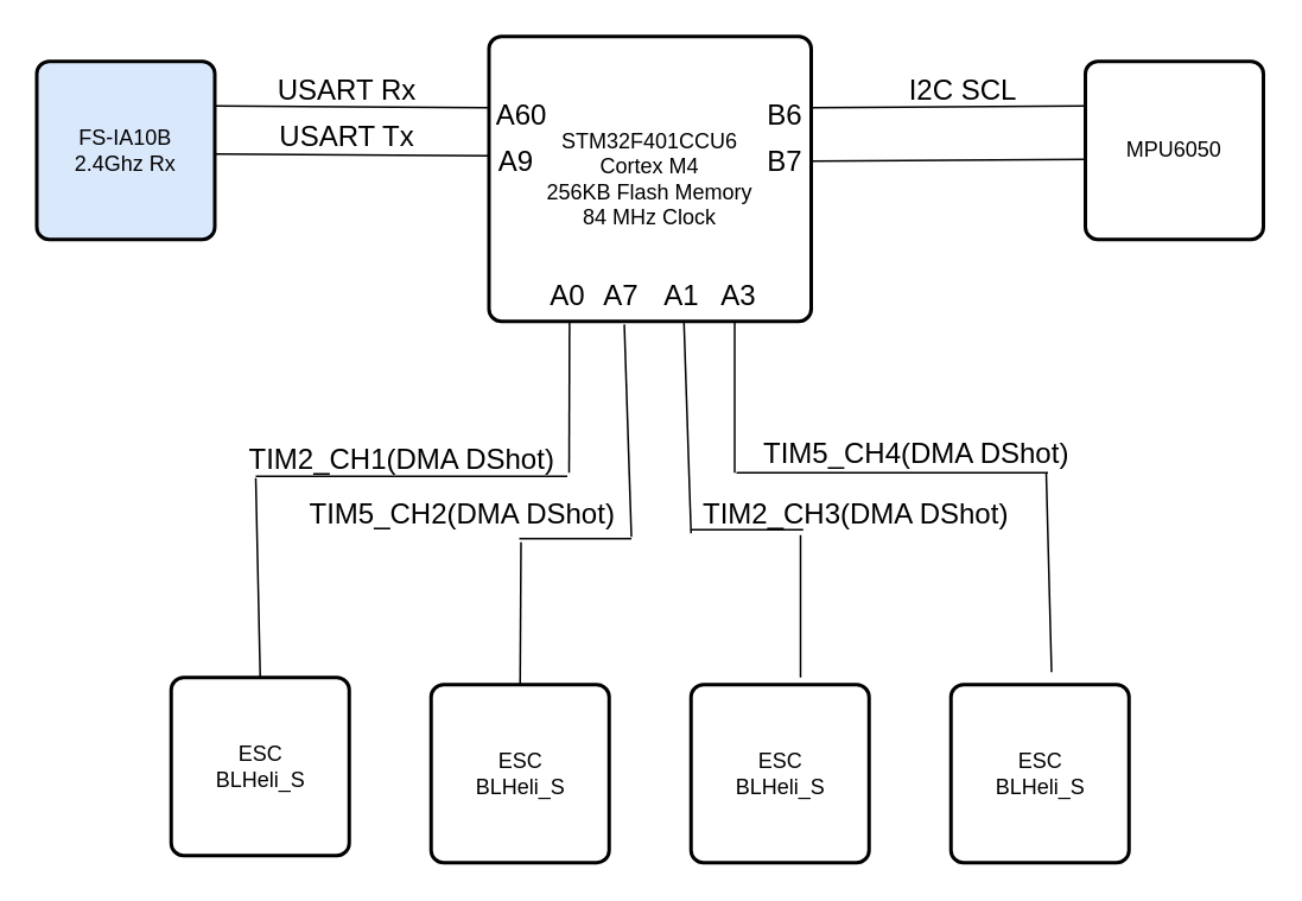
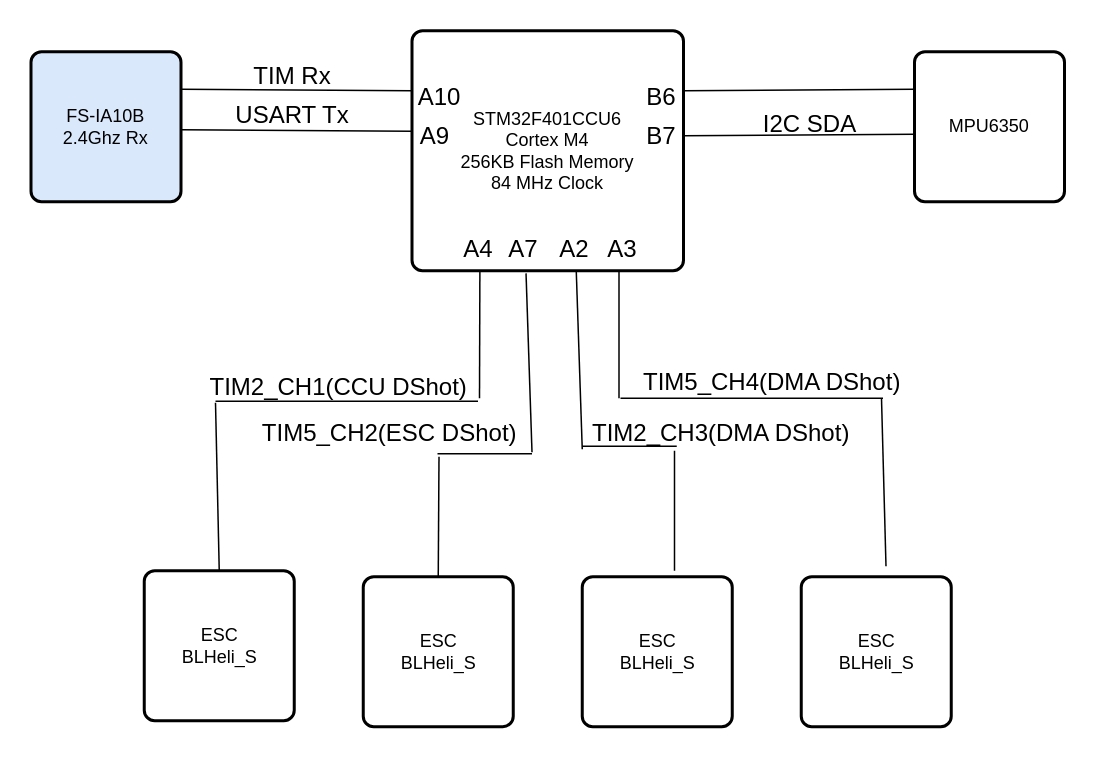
- <mxCell id="34" value="I2C SCL" style="text;html=1;align=center;verticalAlign=middle;resizable=0;points=[];autosize=1;strokeColor=none;fillColor=none;fontSize=16;" vertex="1" parent="1"><mxGeometry x="501" y="34" width="78" height="31" as="geometry" /></mxCell>
- <mxCell id="35" value="USART Rx" style="text;html=1;align=center;verticalAlign=middle;resizable=0;points=[];autosize=1;strokeColor=none;fillColor=none;fontSize=16;" vertex="1" parent="1"><mxGeometry x="145.5" y="34" width="96" height="31" as="geometry" /></mxCell>
+ <mxCell id="35" value="TIM Rx" style="text;html=1;align=center;verticalAlign=middle;resizable=0;points=[];autosize=1;strokeColor=none;fillColor=none;fontSize=16;" vertex="1" parent="1"><mxGeometry x="145.5" y="34" width="96" height="31" as="geometry" /></mxCell>
- <mxCell id="27" value="A60" style="text;html=1;align=center;verticalAlign=middle;resizable=0;points=[];autosize=1;strokeColor=none;fillColor=none;fontSize=16;" vertex="1" parent="1"><mxGeometry x="268.5" y="48" width="46" height="31" as="geometry" /></mxCell>
+ <mxCell id="27" value="A10" style="text;html=1;align=center;verticalAlign=middle;resizable=0;points=[];autosize=1;strokeColor=none;fillColor=none;fontSize=16;" vertex="1" parent="1"><mxGeometry x="268.5" y="48" width="46" height="31" as="geometry" /></mxCell>
+ <mxCell id="33" value="I2C SDA" style="text;html=1;align=center;verticalAlign=middle;resizable=0;points=[];autosize=1;strokeColor=none;fillColor=none;fontSize=16;" vertex="1" parent="1"><mxGeometry x="499" y="66" width="80" height="31" as="geometry" /></mxCell>
- <mxCell id="3" value="MPU6050" style="rounded=1;whiteSpace=wrap;html=1;absoluteArcSize=1;arcSize=14;strokeWidth=2;" vertex="1" parent="1"><mxGeometry x="609" y="34" width="100" height="100" as="geometry" /></mxCell>
+ <mxCell id="3" value="MPU6350" style="rounded=1;whiteSpace=wrap;html=1;absoluteArcSize=1;arcSize=14;strokeWidth=2;" vertex="1" parent="1"><mxGeometry x="609" y="34" width="100" height="100" as="geometry" /></mxCell>
- <mxCell id="23" value="A0" style="text;html=1;align=center;verticalAlign=middle;resizable=0;points=[];autosize=1;strokeColor=none;fillColor=none;fontSize=16;" vertex="1" parent="1"><mxGeometry x="298.5" y="149" width="38" height="31" as="geometry" /></mxCell>
+ <mxCell id="23" value="A4" style="text;html=1;align=center;verticalAlign=middle;resizable=0;points=[];autosize=1;strokeColor=none;fillColor=none;fontSize=16;" vertex="1" parent="1"><mxGeometry x="298.5" y="149" width="38" height="31" as="geometry" /></mxCell>
- <mxCell id="25" value="A1" style="text;html=1;align=center;verticalAlign=middle;resizable=0;points=[];autosize=1;strokeColor=none;fillColor=none;fontSize=16;" vertex="1" parent="1"><mxGeometry x="363" y="149" width="38" height="31" as="geometry" /></mxCell>
+ <mxCell id="25" value="A2" style="text;html=1;align=center;verticalAlign=middle;resizable=0;points=[];autosize=1;strokeColor=none;fillColor=none;fontSize=16;" vertex="1" parent="1"><mxGeometry x="363" y="149" width="38" height="31" as="geometry" /></mxCell>
- <mxCell id="37" value="TIM2_CH1(DMA DShot)&amp;nbsp;" style="text;html=1;align=center;verticalAlign=middle;resizable=0;points=[];autosize=1;strokeColor=none;fillColor=none;fontSize=16;" vertex="1" parent="1"><mxGeometry x="130" y="241" width="194" height="31" as="geometry" /></mxCell>
+ <mxCell id="37" value="TIM2_CH1(CCU DShot)&amp;nbsp;" style="text;html=1;align=center;verticalAlign=middle;resizable=0;points=[];autosize=1;strokeColor=none;fillColor=none;fontSize=16;" vertex="1" parent="1"><mxGeometry x="130" y="241" width="194" height="31" as="geometry" /></mxCell>
- <mxCell id="39" value="TIM5_CH2(DMA DShot)&amp;nbsp;" style="text;html=1;align=center;verticalAlign=middle;resizable=0;points=[];autosize=1;strokeColor=none;fillColor=none;fontSize=16;" vertex="1" parent="1"><mxGeometry x="164" y="272" width="194" height="31" as="geometry" /></mxCell>
+ <mxCell id="39" value="TIM5_CH2(ESC DShot)&amp;nbsp;" style="text;html=1;align=center;verticalAlign=middle;resizable=0;points=[];autosize=1;strokeColor=none;fillColor=none;fontSize=16;" vertex="1" parent="1"><mxGeometry x="164" y="272" width="194" height="31" as="geometry" /></mxCell>
